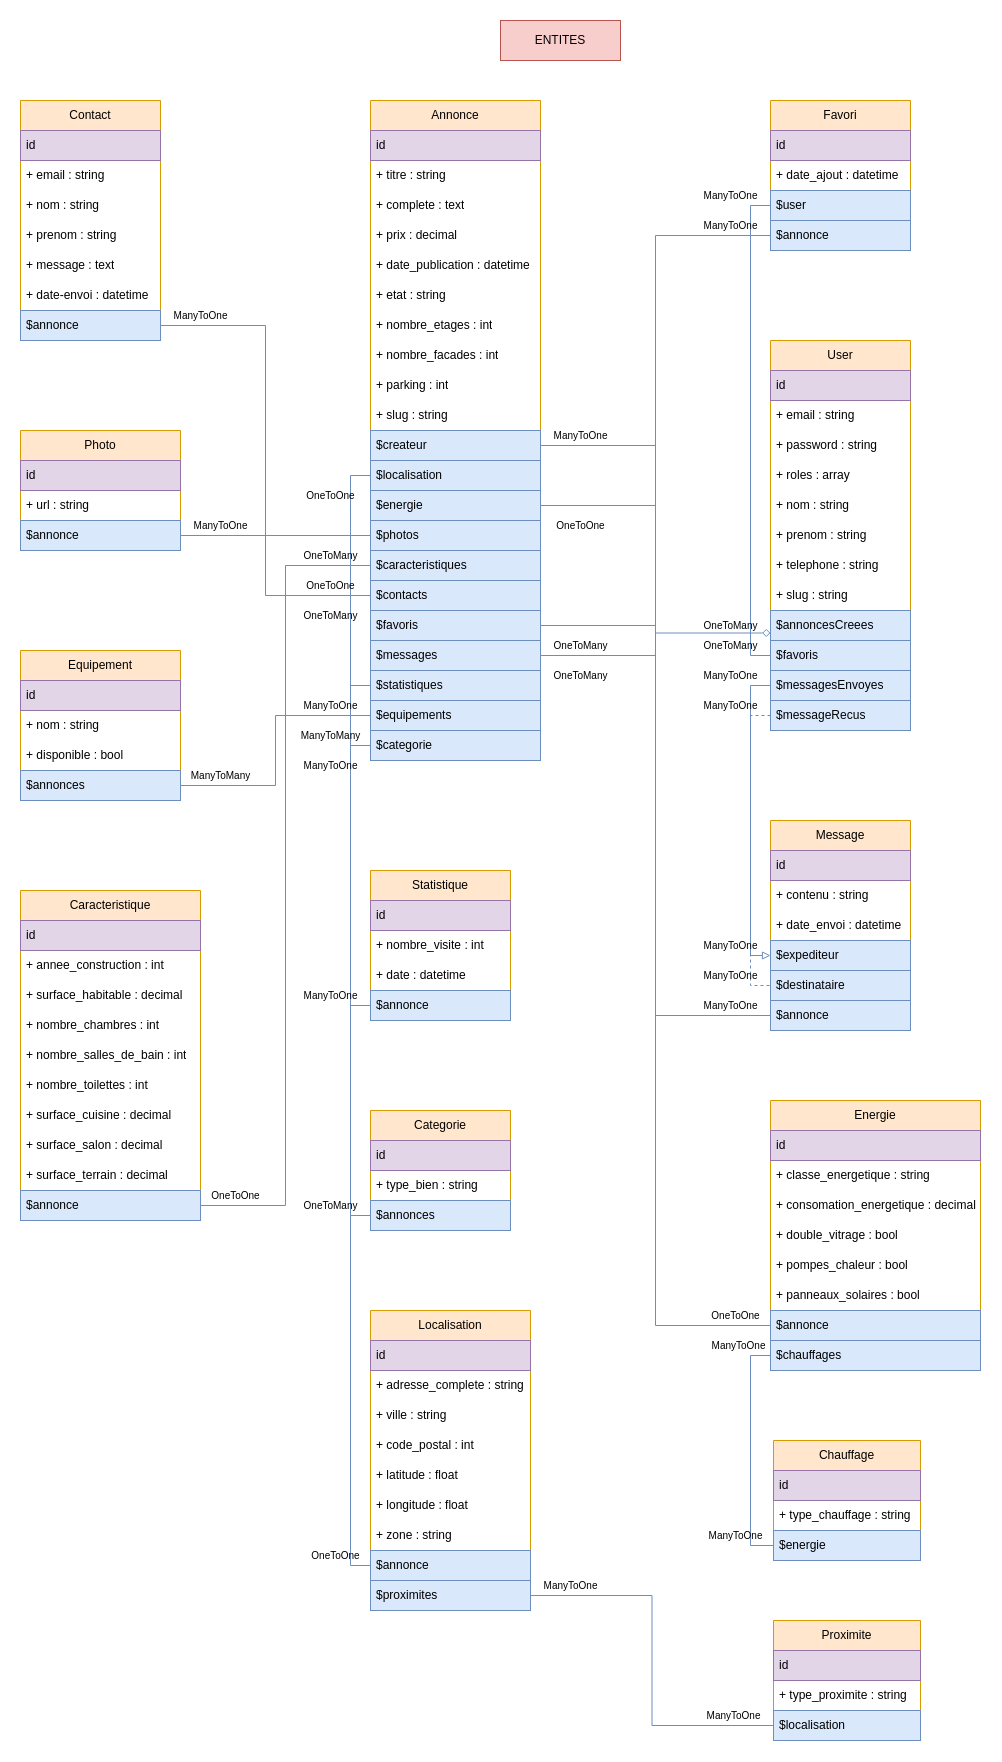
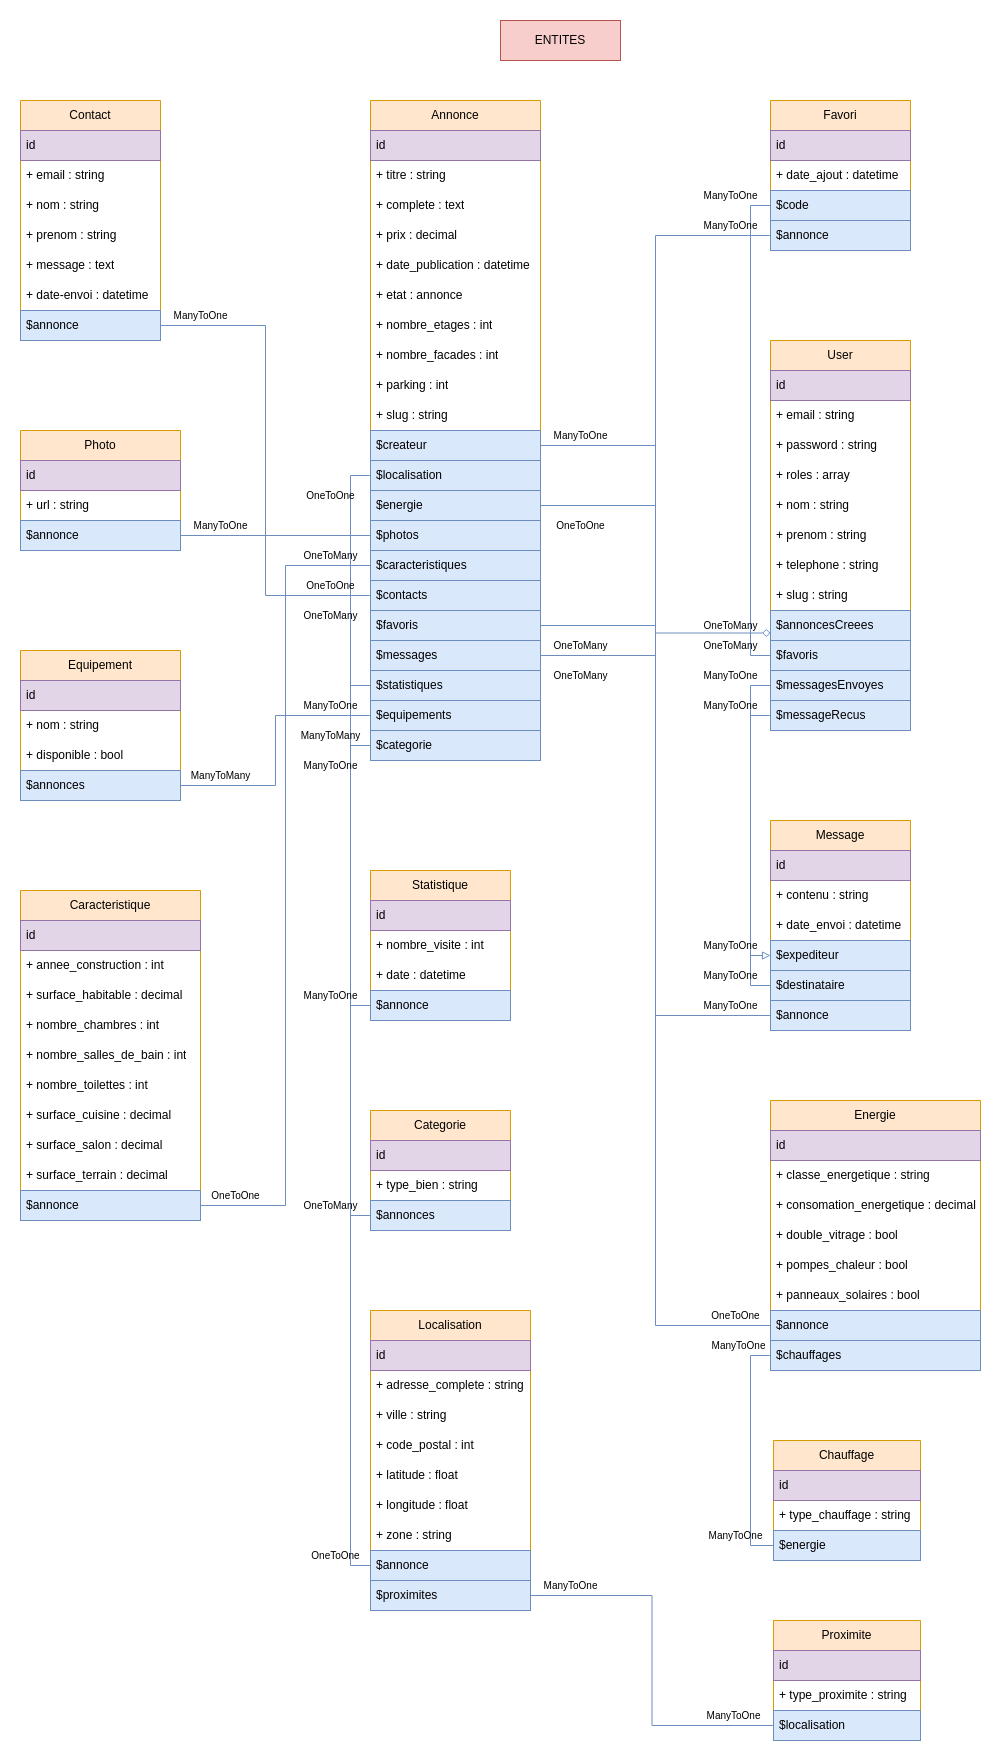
- <mxCell id="19" value="$user" style="text;strokeColor=#6c8ebf;fillColor=#dae8fc;align=left;verticalAlign=middle;spacingLeft=4;spacingRight=4;overflow=hidden;points=[[0,0.5],[1,0.5]];portConstraint=eastwest;rotatable=0;whiteSpace=wrap;html=1;" vertex="1" parent="16"><mxGeometry y="90" width="140" height="30" as="geometry" /></mxCell>
+ <mxCell id="19" value="$code" style="text;strokeColor=#6c8ebf;fillColor=#dae8fc;align=left;verticalAlign=middle;spacingLeft=4;spacingRight=4;overflow=hidden;points=[[0,0.5],[1,0.5]];portConstraint=eastwest;rotatable=0;whiteSpace=wrap;html=1;" vertex="1" parent="16"><mxGeometry y="90" width="140" height="30" as="geometry" /></mxCell>
- <mxCell id="27" value="+ etat : string" style="text;strokeColor=none;fillColor=none;align=left;verticalAlign=middle;spacingLeft=4;spacingRight=4;overflow=hidden;points=[[0,0.5],[1,0.5]];portConstraint=eastwest;rotatable=0;whiteSpace=wrap;html=1;" parent="21" vertex="1"><mxGeometry y="180" width="170" height="30" as="geometry" /></mxCell>
+ <mxCell id="27" value="+ etat : annonce" style="text;strokeColor=none;fillColor=none;align=left;verticalAlign=middle;spacingLeft=4;spacingRight=4;overflow=hidden;points=[[0,0.5],[1,0.5]];portConstraint=eastwest;rotatable=0;whiteSpace=wrap;html=1;" parent="21" vertex="1"><mxGeometry y="180" width="170" height="30" as="geometry" /></mxCell>
- <mxCell id="109" style="edgeStyle=orthogonalEdgeStyle;rounded=0;orthogonalLoop=1;jettySize=auto;html=1;exitX=0;exitY=0.5;exitDx=0;exitDy=0;entryX=0;entryY=0.5;entryDx=0;entryDy=0;fillColor=#dae8fc;strokeColor=#6c8ebf;endArrow=none;endFill=0;dashed=1;" edge="1" parent="1" source="14" target="99"><mxGeometry relative="1" as="geometry" /></mxCell>
+ <mxCell id="109" style="edgeStyle=orthogonalEdgeStyle;rounded=0;orthogonalLoop=1;jettySize=auto;html=1;exitX=0;exitY=0.5;exitDx=0;exitDy=0;entryX=0;entryY=0.5;entryDx=0;entryDy=0;fillColor=#dae8fc;strokeColor=#6c8ebf;endArrow=none;endFill=0;" edge="1" parent="1" source="14" target="99"><mxGeometry relative="1" as="geometry" /></mxCell>
